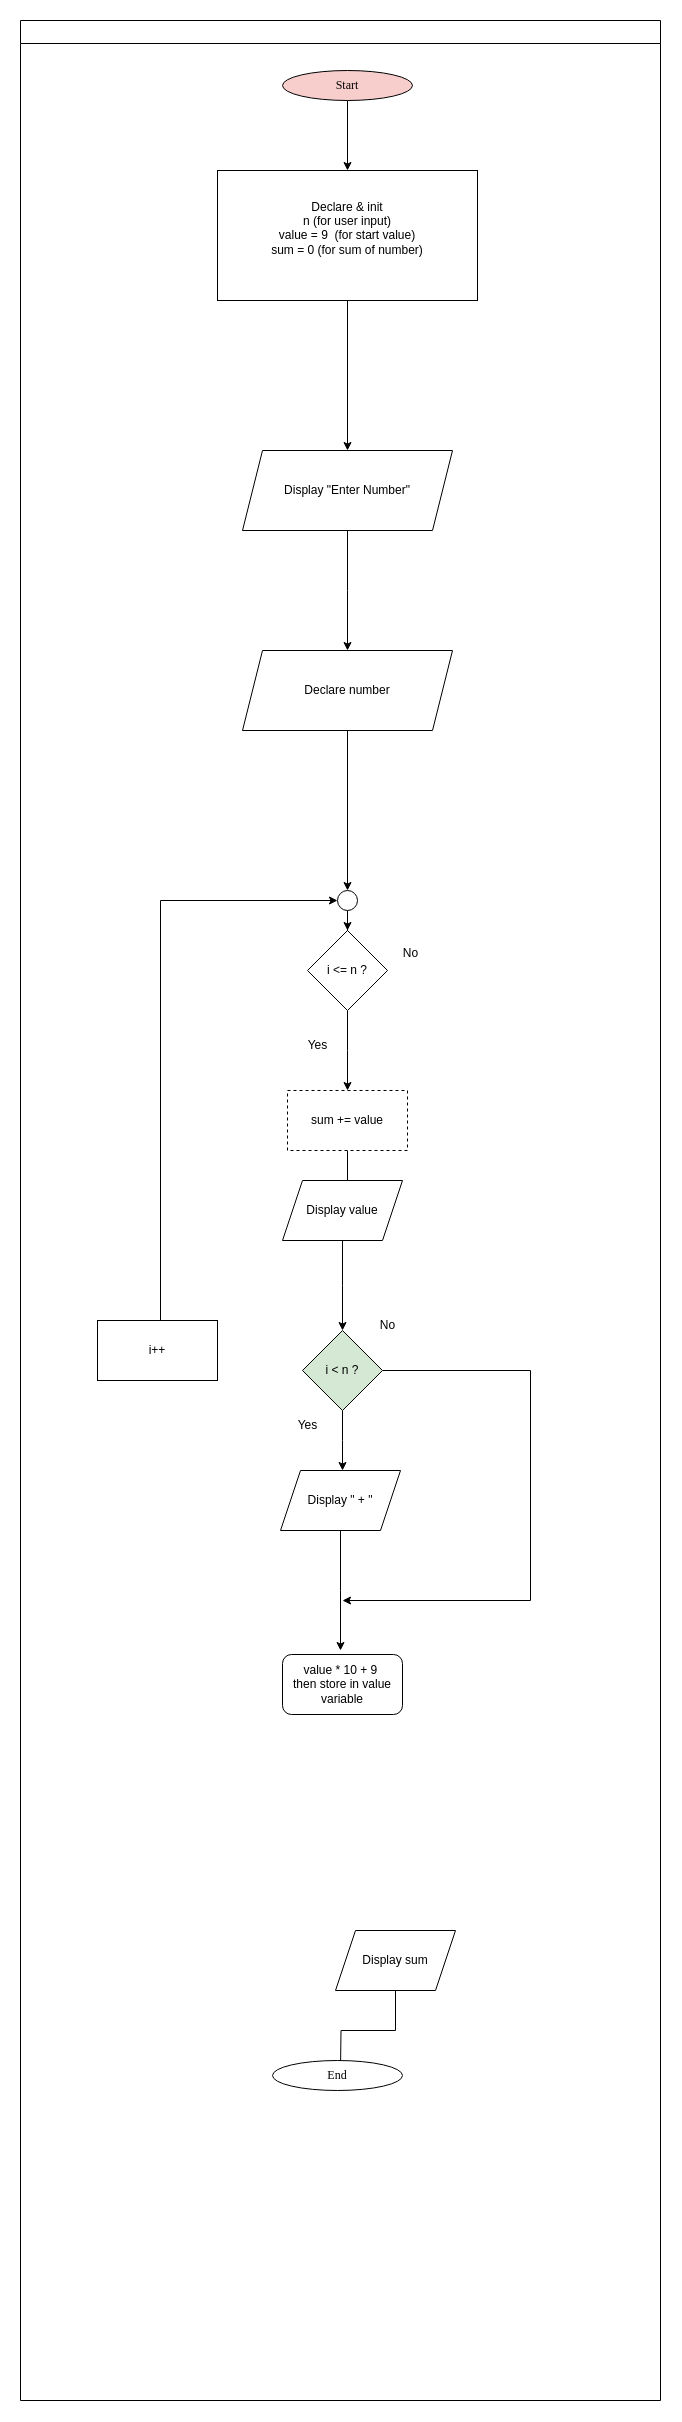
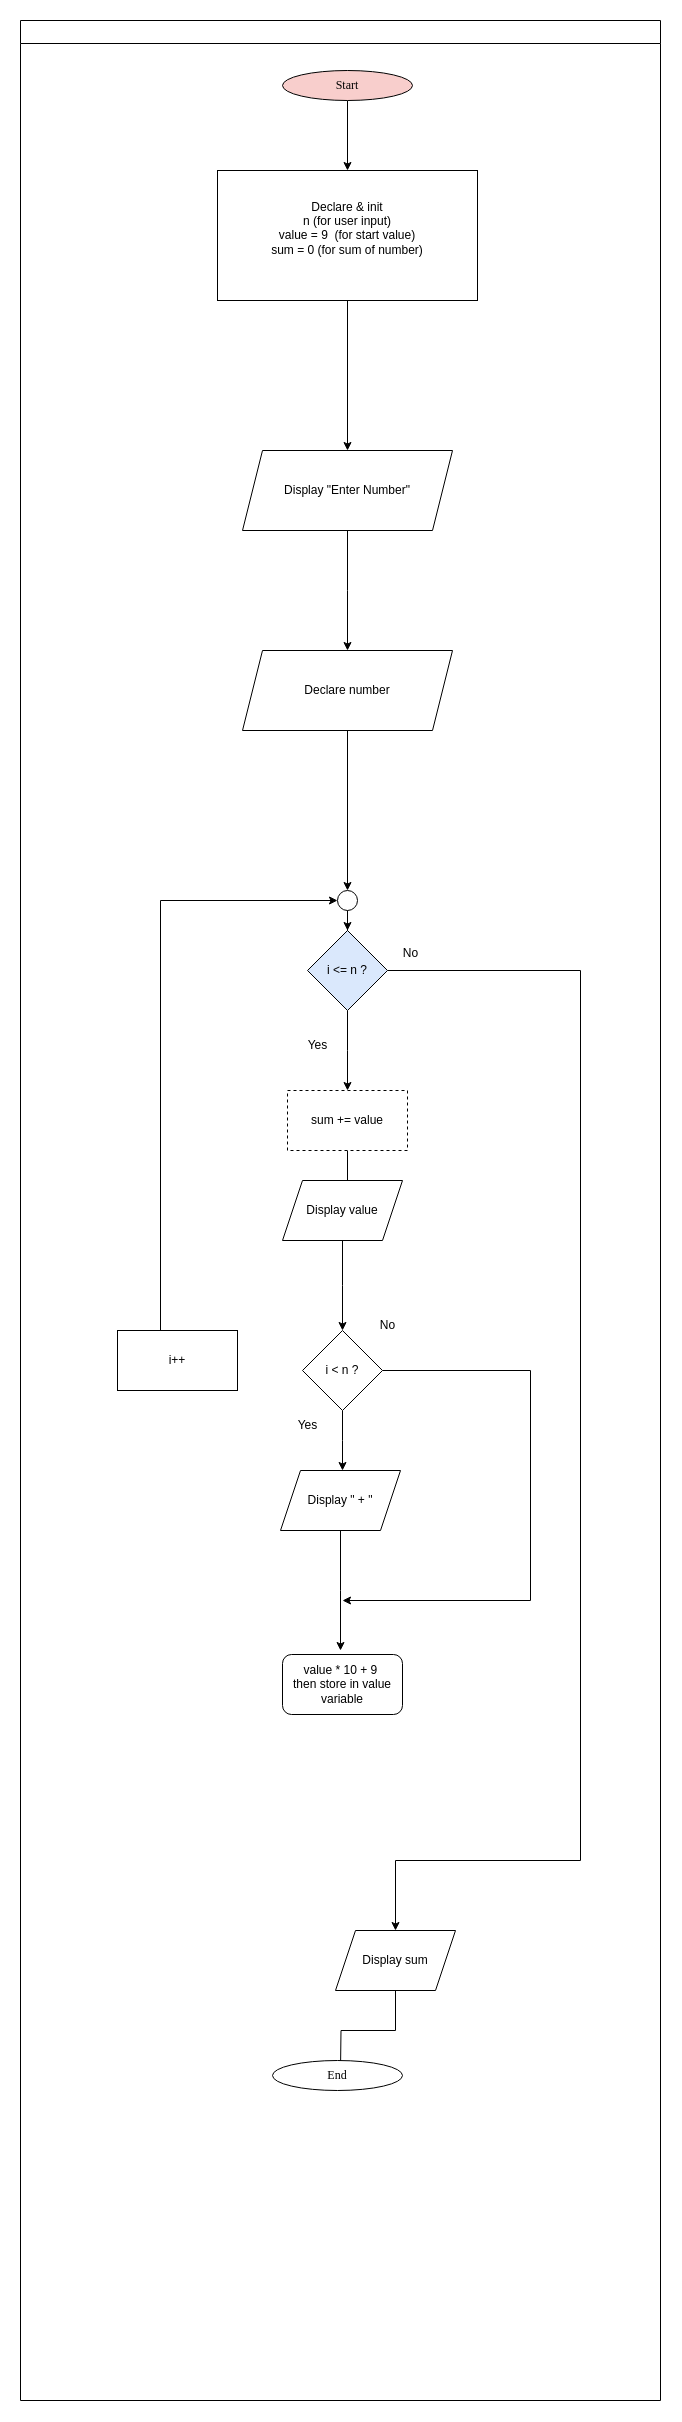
- <mxCell id="11" value="i &amp;lt;= n ?" style="rhombus;whiteSpace=wrap;html=1;" parent="2" vertex="1"><mxGeometry x="287" y="910" width="80" height="80" as="geometry" /></mxCell>
+ <mxCell id="11" value="i &amp;lt;= n ?" style="rhombus;whiteSpace=wrap;html=1;fillColor=#dae8fc;" parent="2" vertex="1"><mxGeometry x="287" y="910" width="80" height="80" as="geometry" /></mxCell>
- <mxCell id="26" value="i++" style="rounded=0;whiteSpace=wrap;html=1;" parent="2" vertex="1"><mxGeometry x="77" y="1300" width="120" height="60" as="geometry" /></mxCell>
+ <mxCell id="26" value="i++" style="rounded=0;whiteSpace=wrap;html=1;" parent="2" vertex="1"><mxGeometry x="97" y="1310" width="120" height="60" as="geometry" /></mxCell>
- <mxCell id="21" value="i &amp;lt; n ?" style="rhombus;whiteSpace=wrap;html=1;fillColor=#d5e8d4;" parent="2" vertex="1"><mxGeometry x="282" y="1310" width="80" height="80" as="geometry" /></mxCell>
+ <mxCell id="21" value="i &amp;lt; n ?" style="rhombus;whiteSpace=wrap;html=1;" parent="2" vertex="1"><mxGeometry x="282" y="1310" width="80" height="80" as="geometry" /></mxCell>
+ <mxCell id="10" style="edgeStyle=orthogonalEdgeStyle;rounded=0;orthogonalLoop=1;jettySize=auto;html=1;" parent="2" source="11" target="30" edge="1"><mxGeometry relative="1" as="geometry"><Array as="points"><mxPoint x="560" y="950" /><mxPoint x="560" y="1840" /></Array></mxGeometry></mxCell>
